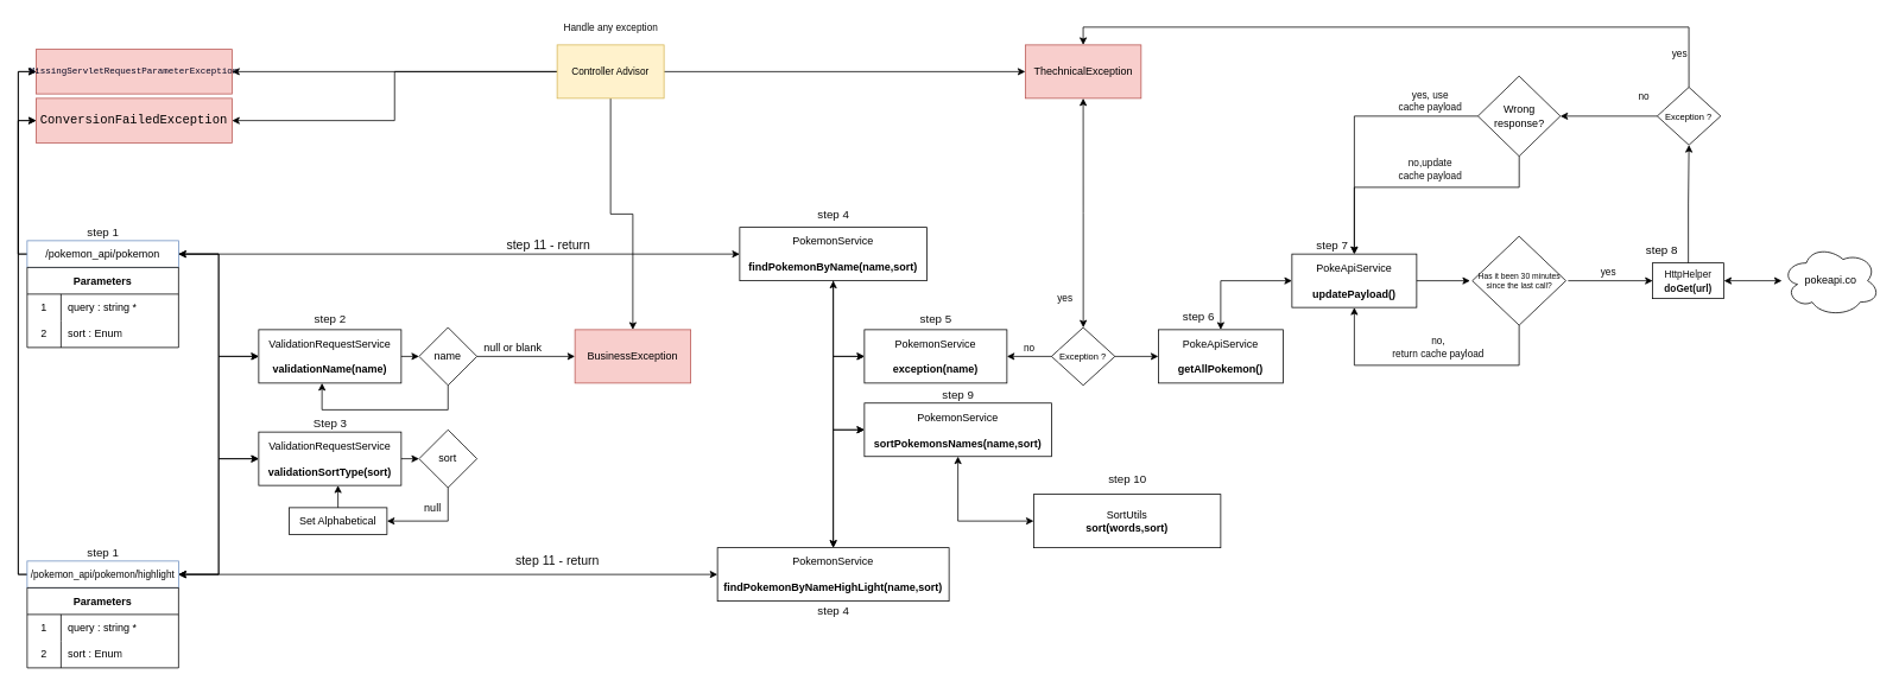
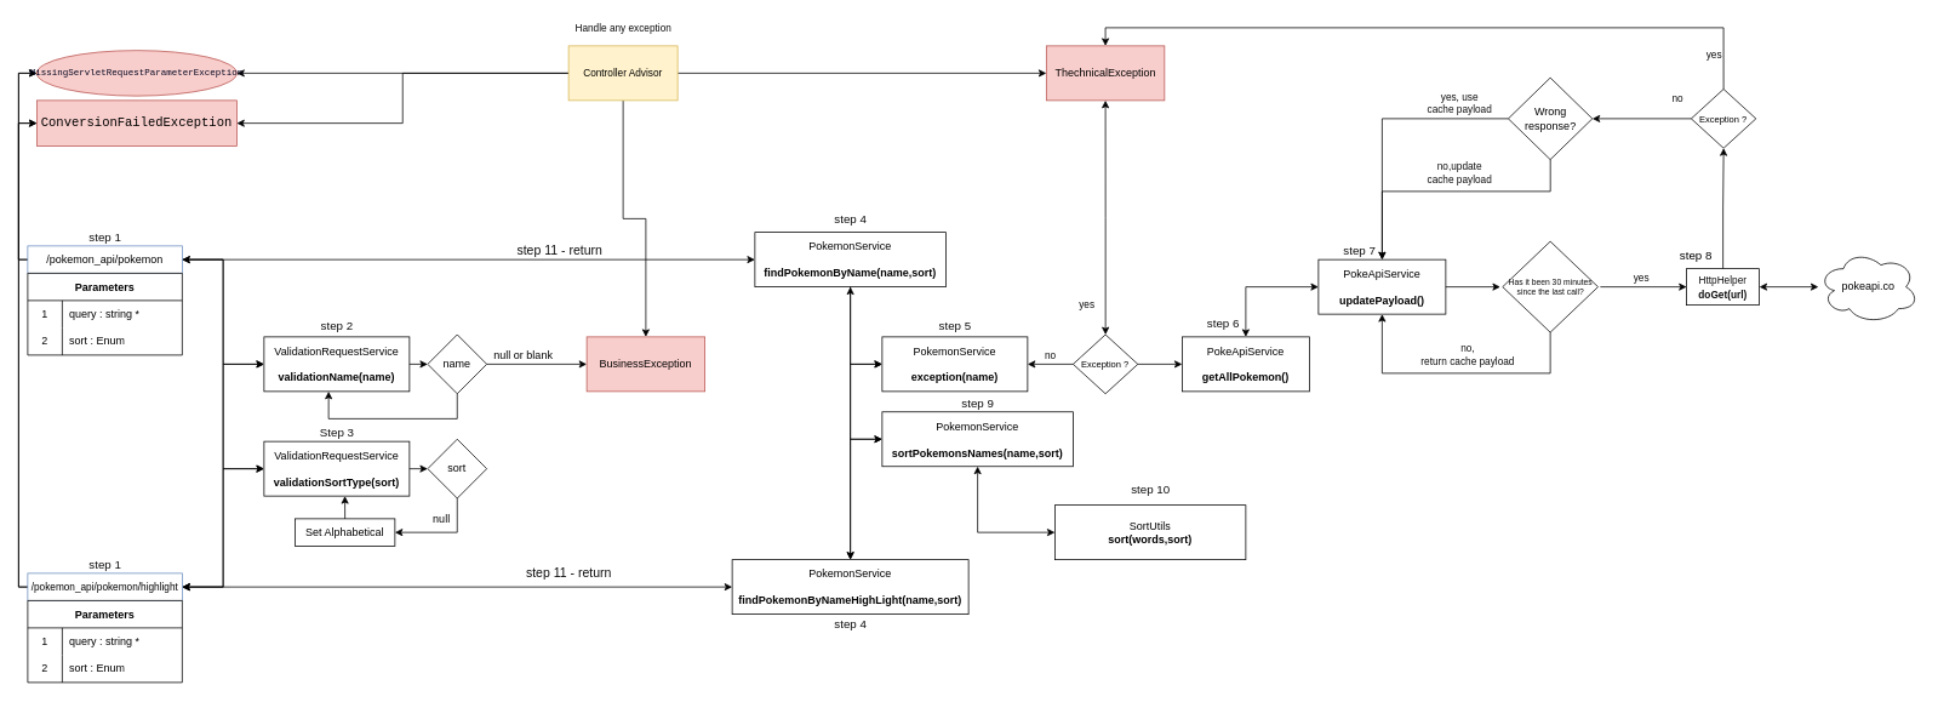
- <mxCell id="101" value="&lt;div style=&quot;font-family: Consolas, &amp;quot;Courier New&amp;quot;, monospace; line-height: 19px;&quot;&gt;&lt;font style=&quot;font-size: 10px;&quot; color=&quot;#040621&quot;&gt;MissingServletRequestParameterException&lt;/font&gt;&lt;/div&gt;" style="whiteSpace=wrap;html=1;strokeWidth=1;fillColor=#f8cecc;strokeColor=#b85450;" vertex="1" parent="1"><mxGeometry x="40" y="55" width="220" height="50" as="geometry" /></mxCell>
+ <mxCell id="101" value="&lt;div style=&quot;font-family: Consolas, &amp;quot;Courier New&amp;quot;, monospace; line-height: 19px;&quot;&gt;&lt;font style=&quot;font-size: 10px;&quot; color=&quot;#040621&quot;&gt;MissingServletRequestParameterException&lt;/font&gt;&lt;/div&gt;" style="ellipse;whiteSpace=wrap;html=1;strokeWidth=1;fillColor=#f8cecc;strokeColor=#b85450;" vertex="1" parent="1"><mxGeometry x="40" y="55" width="220" height="50" as="geometry" /></mxCell>
